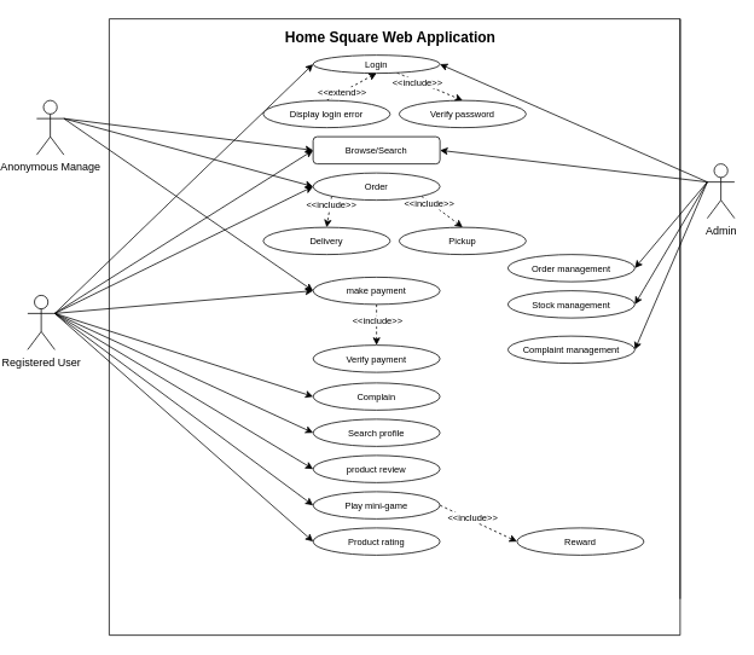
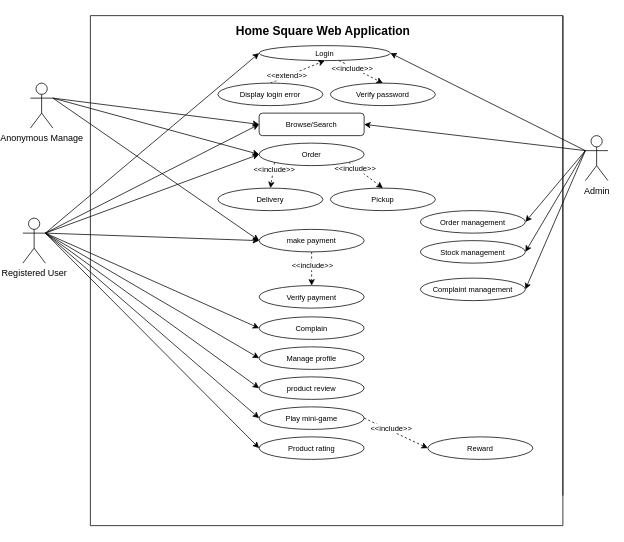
- <mxCell id="24" value="Login" style="ellipse;whiteSpace=wrap;html=1;fontSize=10;" vertex="1" parent="1"><mxGeometry x="335" y="60" width="140" height="20" as="geometry" /></mxCell>
+ <mxCell id="24" value="Login" style="ellipse;whiteSpace=wrap;html=1;fontSize=10;" vertex="1" parent="1"><mxGeometry x="335" y="60" width="175" height="20" as="geometry" /></mxCell>
- <mxCell id="21" value="Registered User" style="shape=umlActor;verticalLabelPosition=bottom;verticalAlign=top;html=1;outlineConnect=0;" vertex="1" parent="1"><mxGeometry x="20" y="325" width="30" height="60" as="geometry" /></mxCell>
+ <mxCell id="21" value="Registered User" style="shape=umlActor;verticalLabelPosition=bottom;verticalAlign=top;html=1;outlineConnect=0;" vertex="1" parent="1"><mxGeometry x="20" y="290" width="30" height="60" as="geometry" /></mxCell>
- <mxCell id="45" value="Search profile" style="ellipse;whiteSpace=wrap;html=1;fontSize=10;" vertex="1" parent="1"><mxGeometry x="335" y="461.68" width="140" height="30" as="geometry" /></mxCell>
+ <mxCell id="45" value="Manage profile" style="ellipse;whiteSpace=wrap;html=1;fontSize=10;" vertex="1" parent="1"><mxGeometry x="335" y="461.68" width="140" height="30" as="geometry" /></mxCell>
